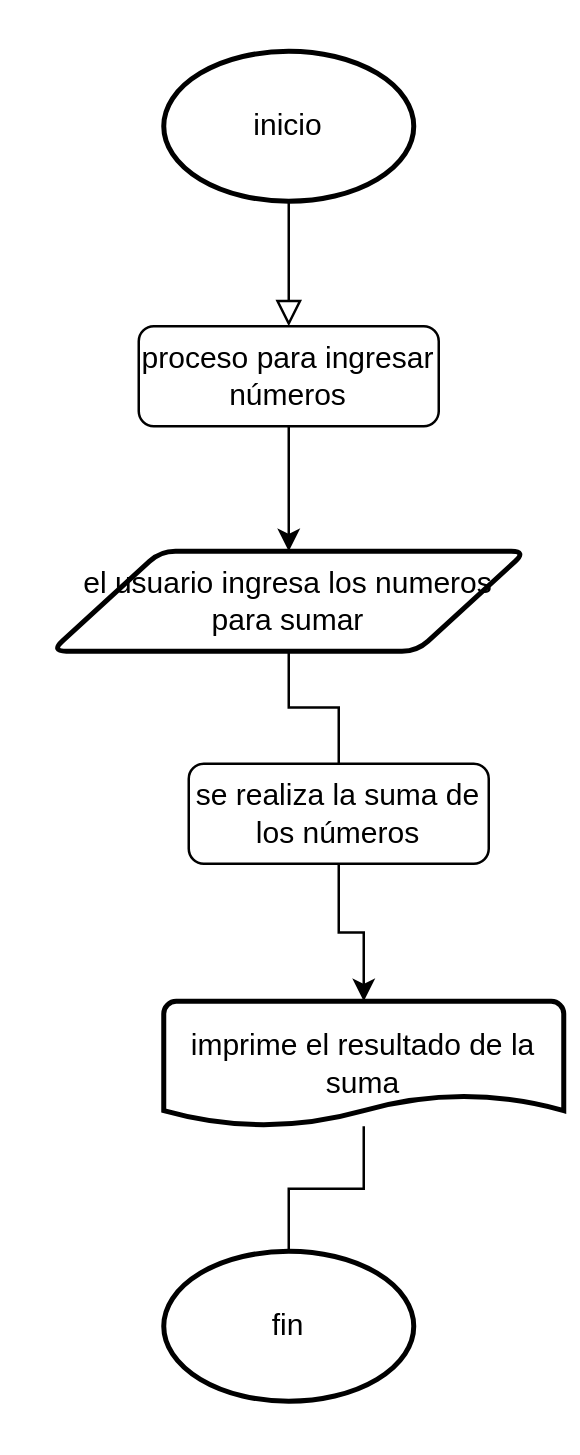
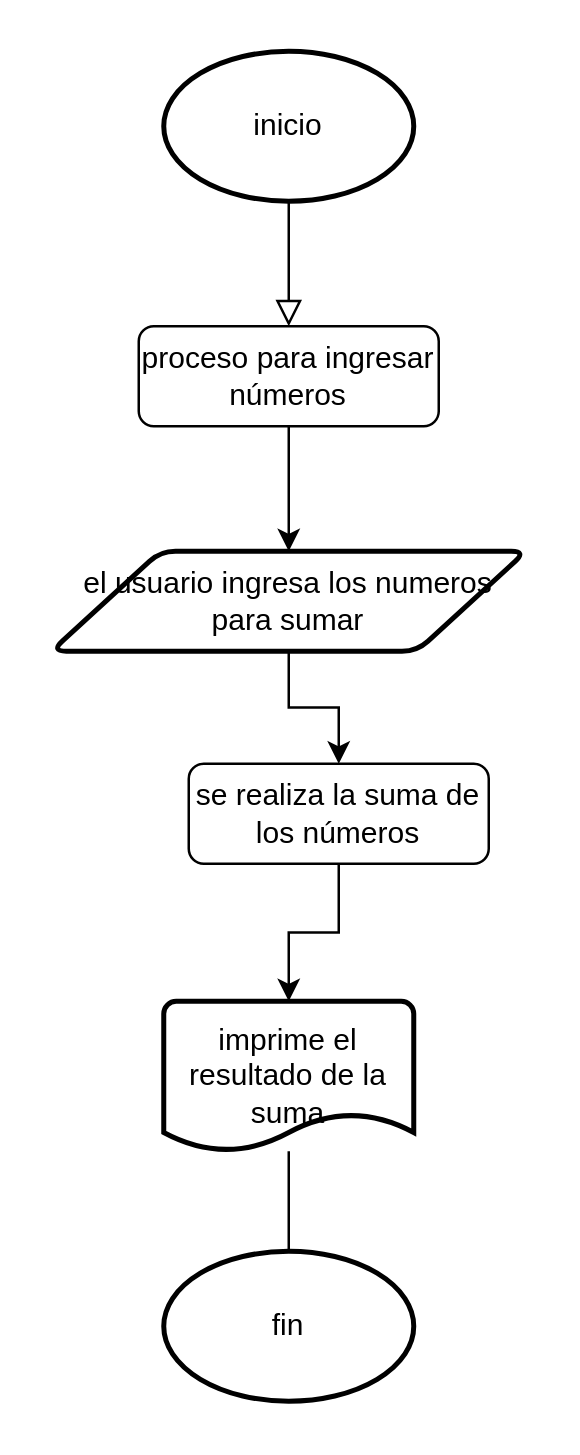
- <mxCell id="5" value="" style="edgeStyle=orthogonalEdgeStyle;rounded=0;orthogonalLoop=1;jettySize=auto;html=1;endArrow=none;" edge="1" parent="1" source="6" target="8"><mxGeometry relative="1" as="geometry" /></mxCell>
+ <mxCell id="5" value="" style="edgeStyle=orthogonalEdgeStyle;rounded=0;orthogonalLoop=1;jettySize=auto;html=1;" edge="1" parent="1" source="6" target="8"><mxGeometry relative="1" as="geometry" /></mxCell>
- <mxCell id="10" value="imprime el resultado de la suma" style="strokeWidth=2;html=1;shape=mxgraph.flowchart.document2;whiteSpace=wrap;size=0.25;" vertex="1" parent="1"><mxGeometry x="65" y="400" width="160" height="50" as="geometry" /></mxCell>
+ <mxCell id="10" value="imprime el resultado de la suma" style="strokeWidth=2;html=1;shape=mxgraph.flowchart.document2;whiteSpace=wrap;size=0.25;" vertex="1" parent="1"><mxGeometry x="65" y="400" width="100" height="60" as="geometry" /></mxCell>
